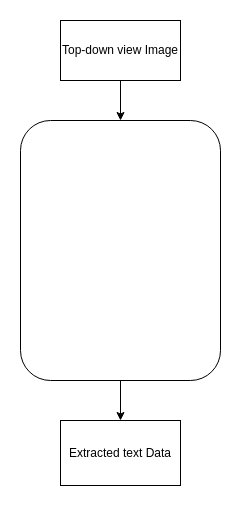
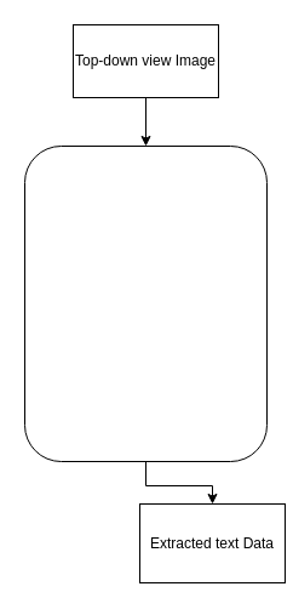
- <mxCell id="7" value="Extracted text Data" style="rounded=0;whiteSpace=wrap;html=1;glass=0;" vertex="1" parent="1"><mxGeometry x="60" y="420" width="120" height="65" as="geometry" /></mxCell>
+ <mxCell id="7" value="Extracted text Data" style="rounded=0;whiteSpace=wrap;html=1;glass=0;" vertex="1" parent="1"><mxGeometry x="115" y="415" width="120" height="65" as="geometry" /></mxCell>
